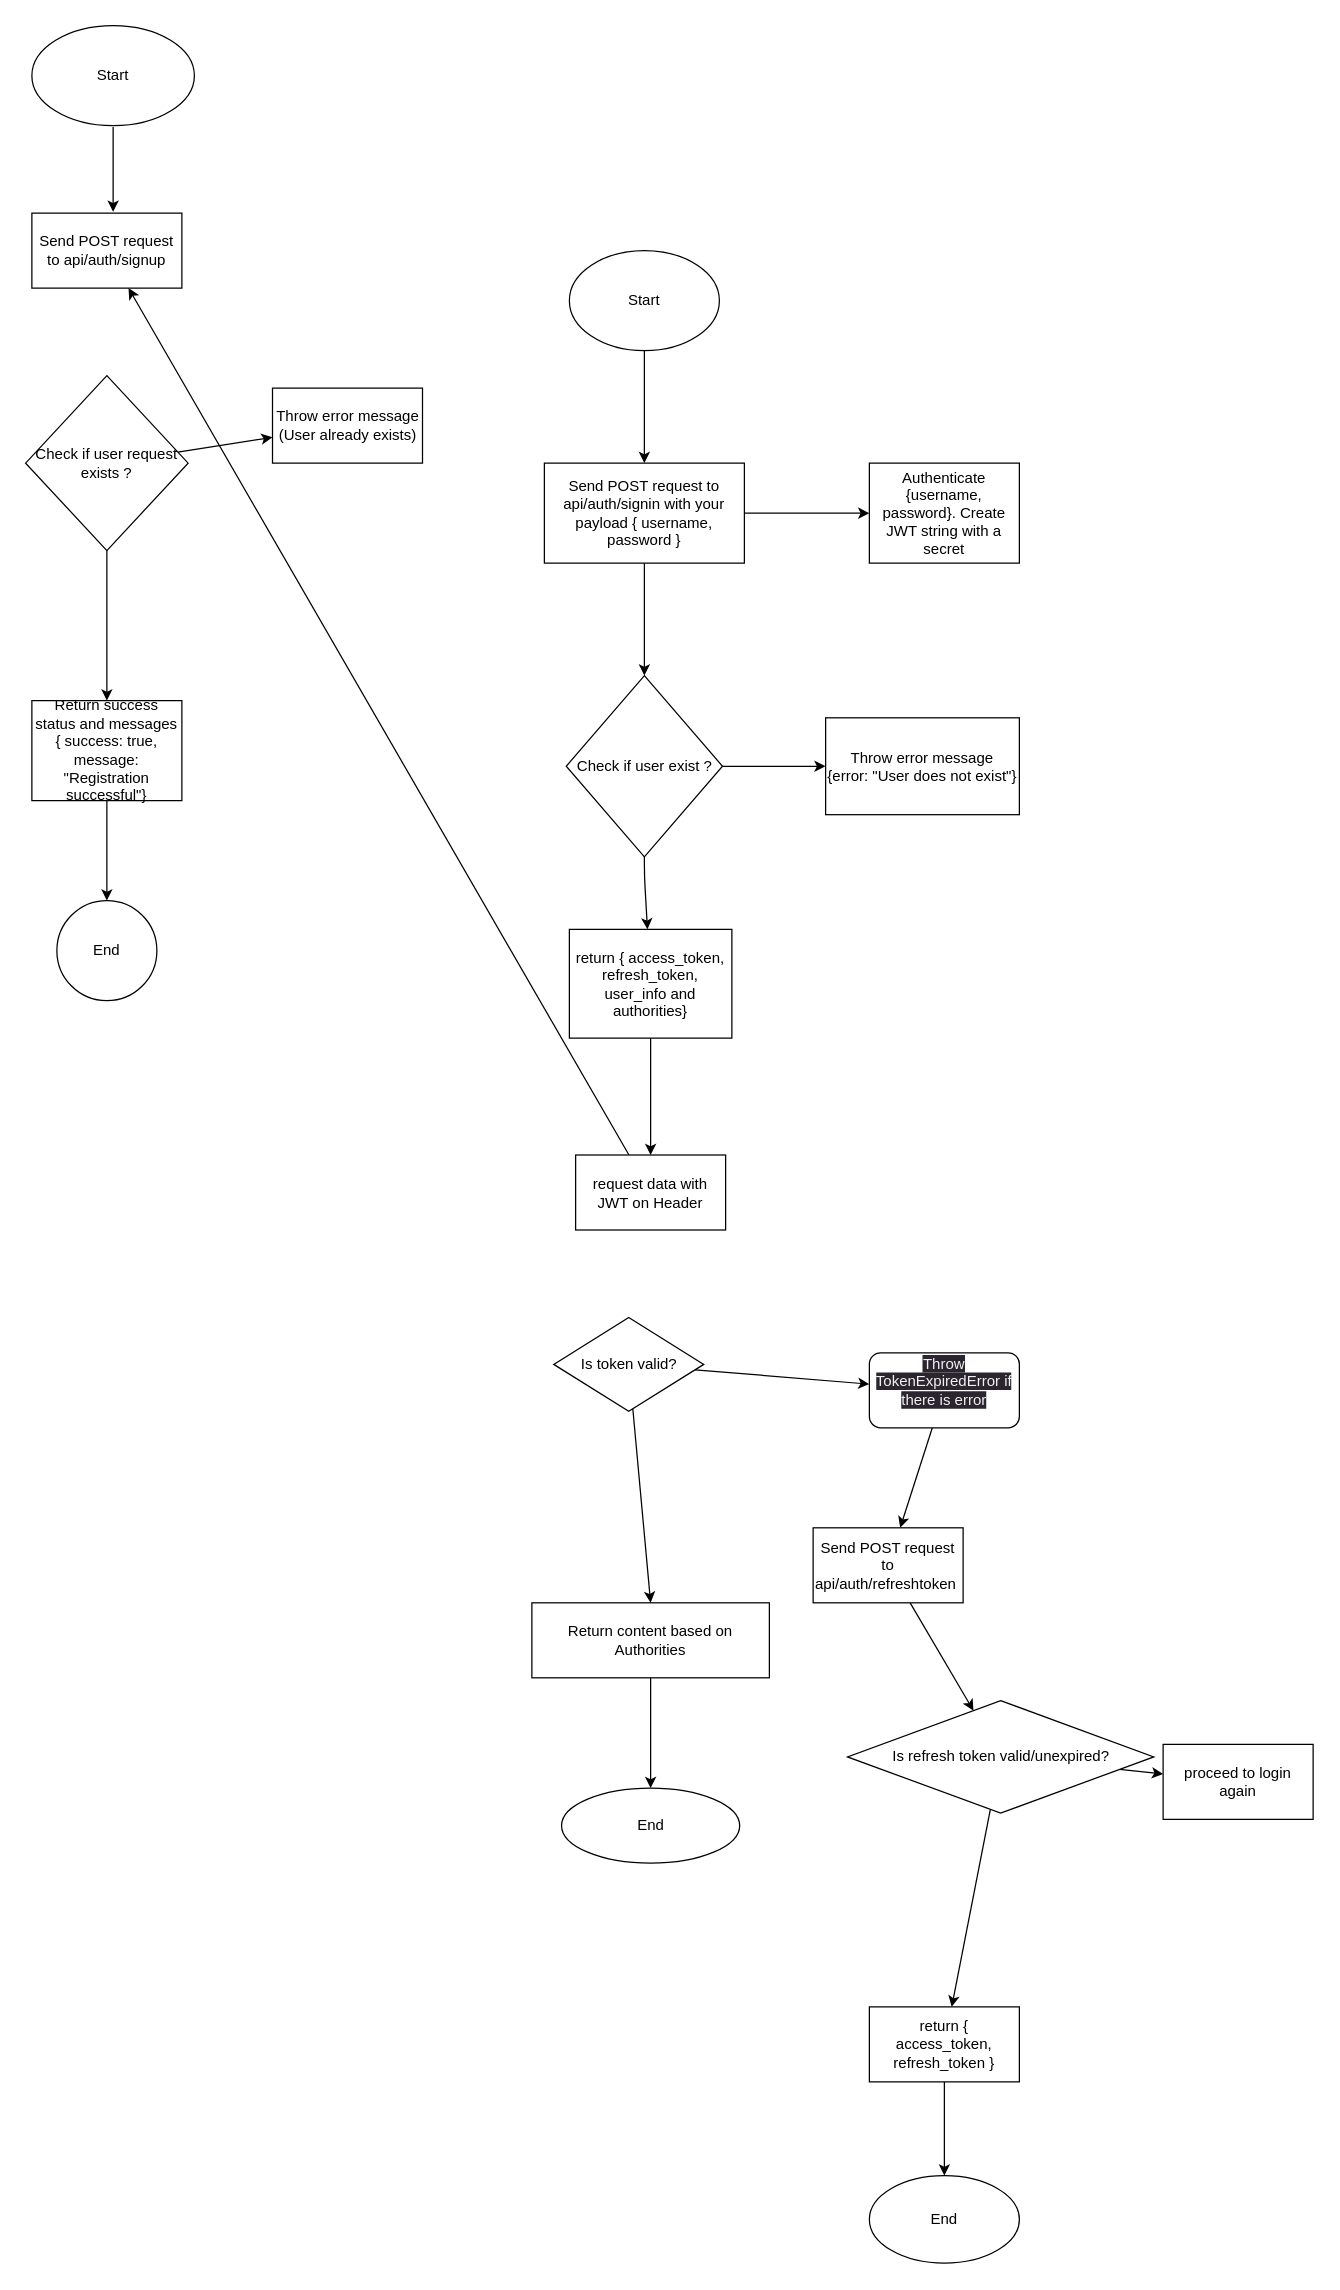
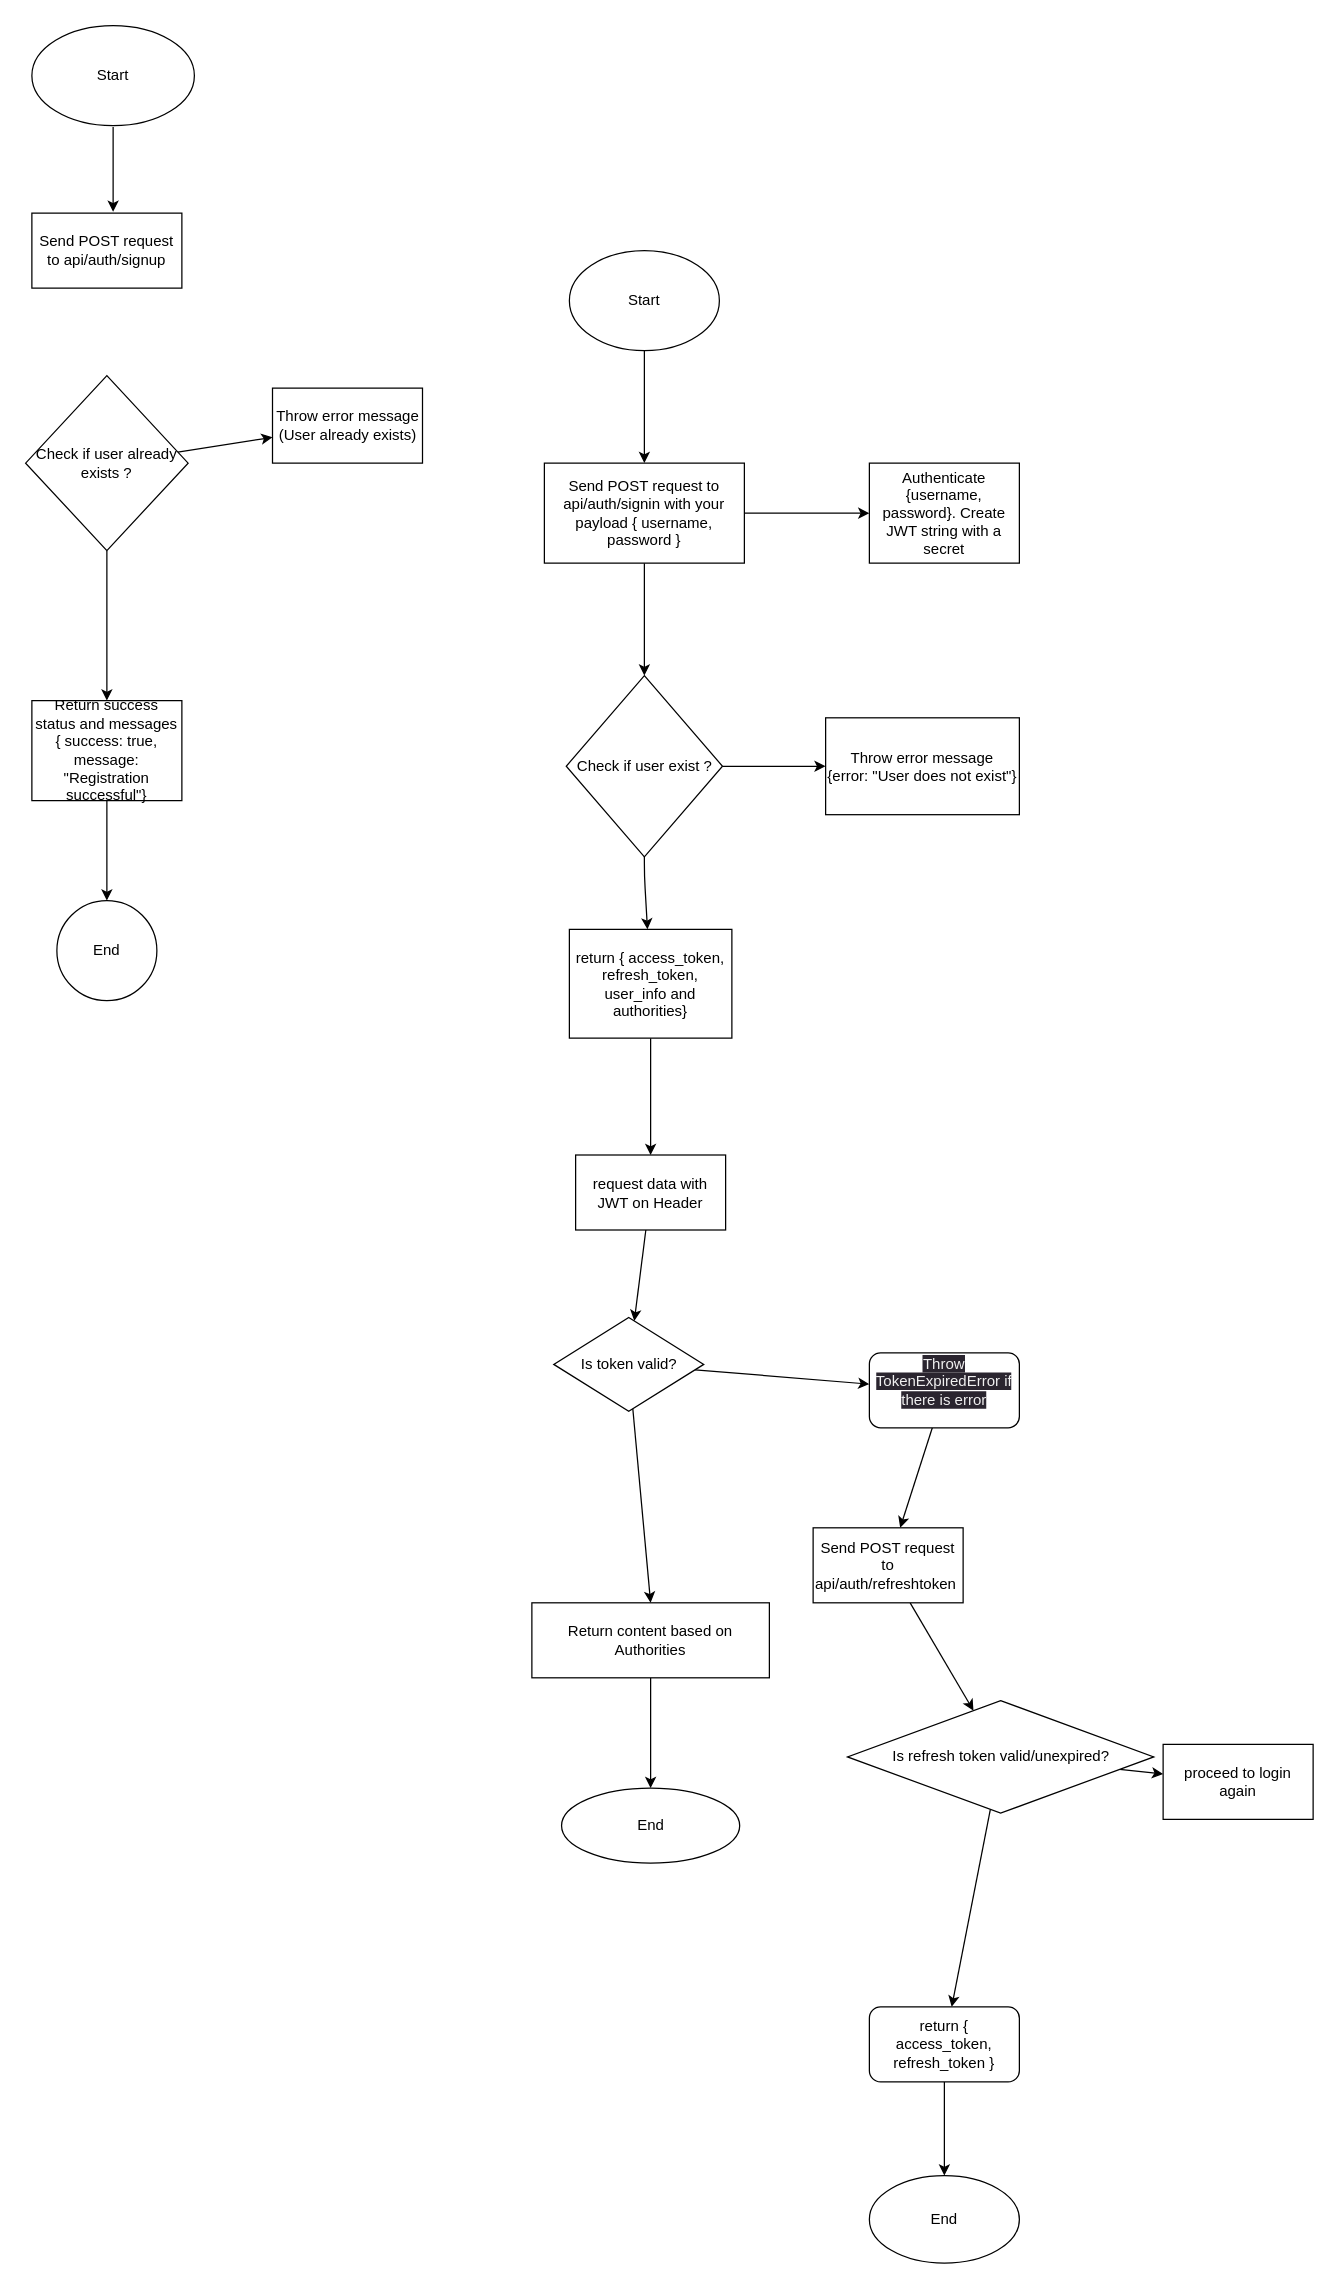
- <mxCell id="6" value="Check if user request exists ?" style="rhombus;whiteSpace=wrap;html=1;rounded=0;" parent="1" vertex="1"><mxGeometry x="20" y="300" width="130" height="140" as="geometry" /></mxCell>
+ <mxCell id="6" value="Check if user already exists ?" style="rhombus;whiteSpace=wrap;html=1;rounded=0;" parent="1" vertex="1"><mxGeometry x="20" y="300" width="130" height="140" as="geometry" /></mxCell>
- <mxCell id="23" value="" style="edgeStyle=none;html=1;" parent="1" source="24" target="2" edge="1"><mxGeometry relative="1" as="geometry" /></mxCell>
+ <mxCell id="23" value="" style="edgeStyle=none;html=1;" parent="1" source="24" target="27" edge="1"><mxGeometry relative="1" as="geometry" /></mxCell>
- <mxCell id="36" value="return { access_token, refresh_token }" style="whiteSpace=wrap;html=1;" parent="1" vertex="1"><mxGeometry x="695" y="1605" width="120" height="60" as="geometry" /></mxCell>
+ <mxCell id="36" value="return { access_token, refresh_token }" style="whiteSpace=wrap;html=1;rounded=1;" parent="1" vertex="1"><mxGeometry x="695" y="1605" width="120" height="60" as="geometry" /></mxCell>
